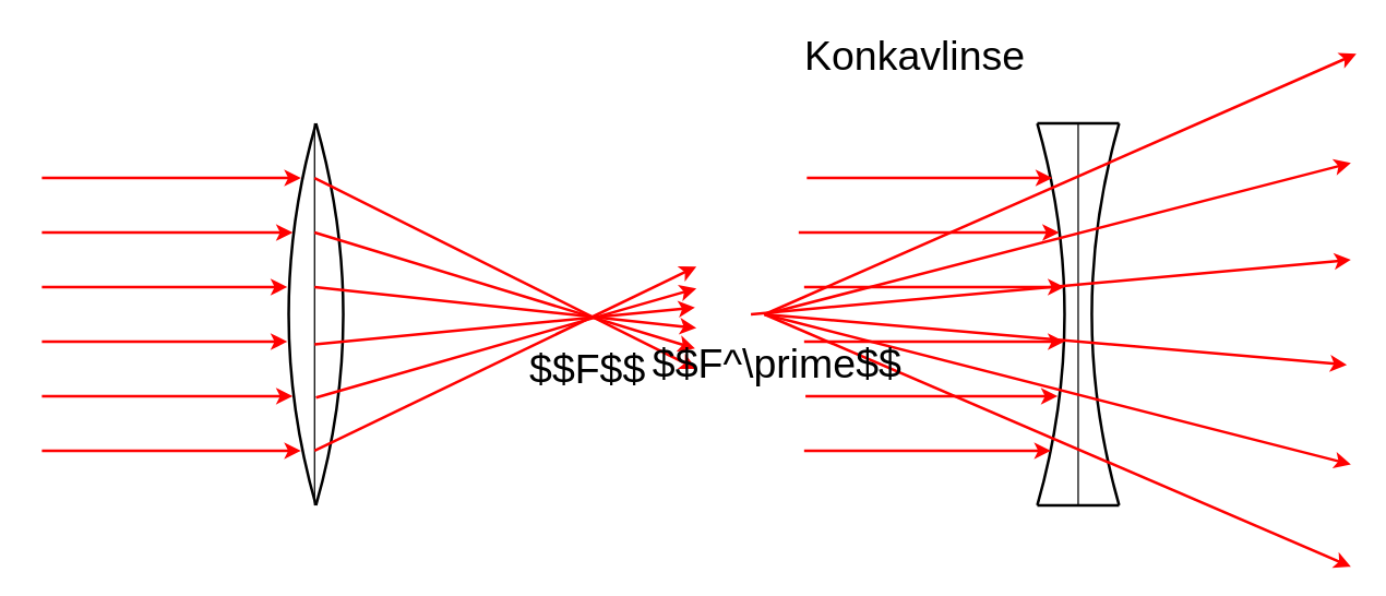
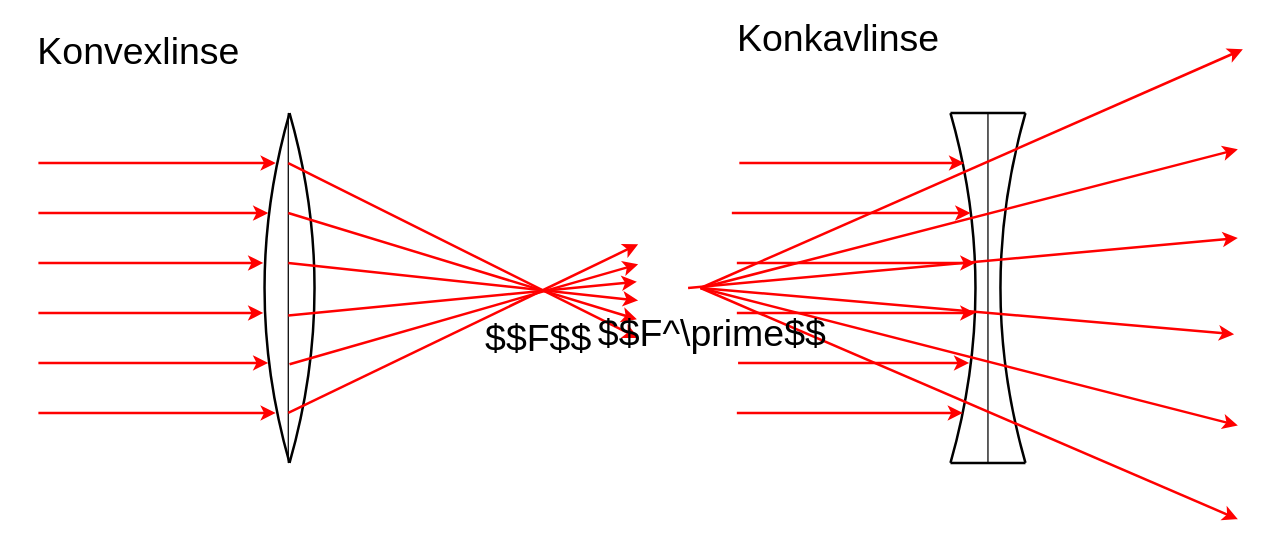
+ <mxCell id="22" value="Konvexlinse" style="text;html=1;resizable=0;autosize=1;align=center;verticalAlign=middle;points=[];fillColor=none;strokeColor=none;rounded=0;fontSize=30;" vertex="1" parent="1"><mxGeometry x="20" y="20" width="180" height="40" as="geometry" /></mxCell>
- <mxCell id="23" value="Konkavlinse" style="text;html=1;resizable=0;autosize=1;align=center;verticalAlign=middle;points=[];fillColor=none;strokeColor=none;rounded=0;fontSize=30;" vertex="1" parent="1"><mxGeometry x="580" y="20" width="180" height="40" as="geometry" /></mxCell>
+ <mxCell id="23" value="Konkavlinse" style="text;html=1;resizable=0;autosize=1;align=center;verticalAlign=middle;points=[];fillColor=none;strokeColor=none;rounded=0;fontSize=30;" vertex="1" parent="1"><mxGeometry x="580" y="10" width="180" height="40" as="geometry" /></mxCell>
